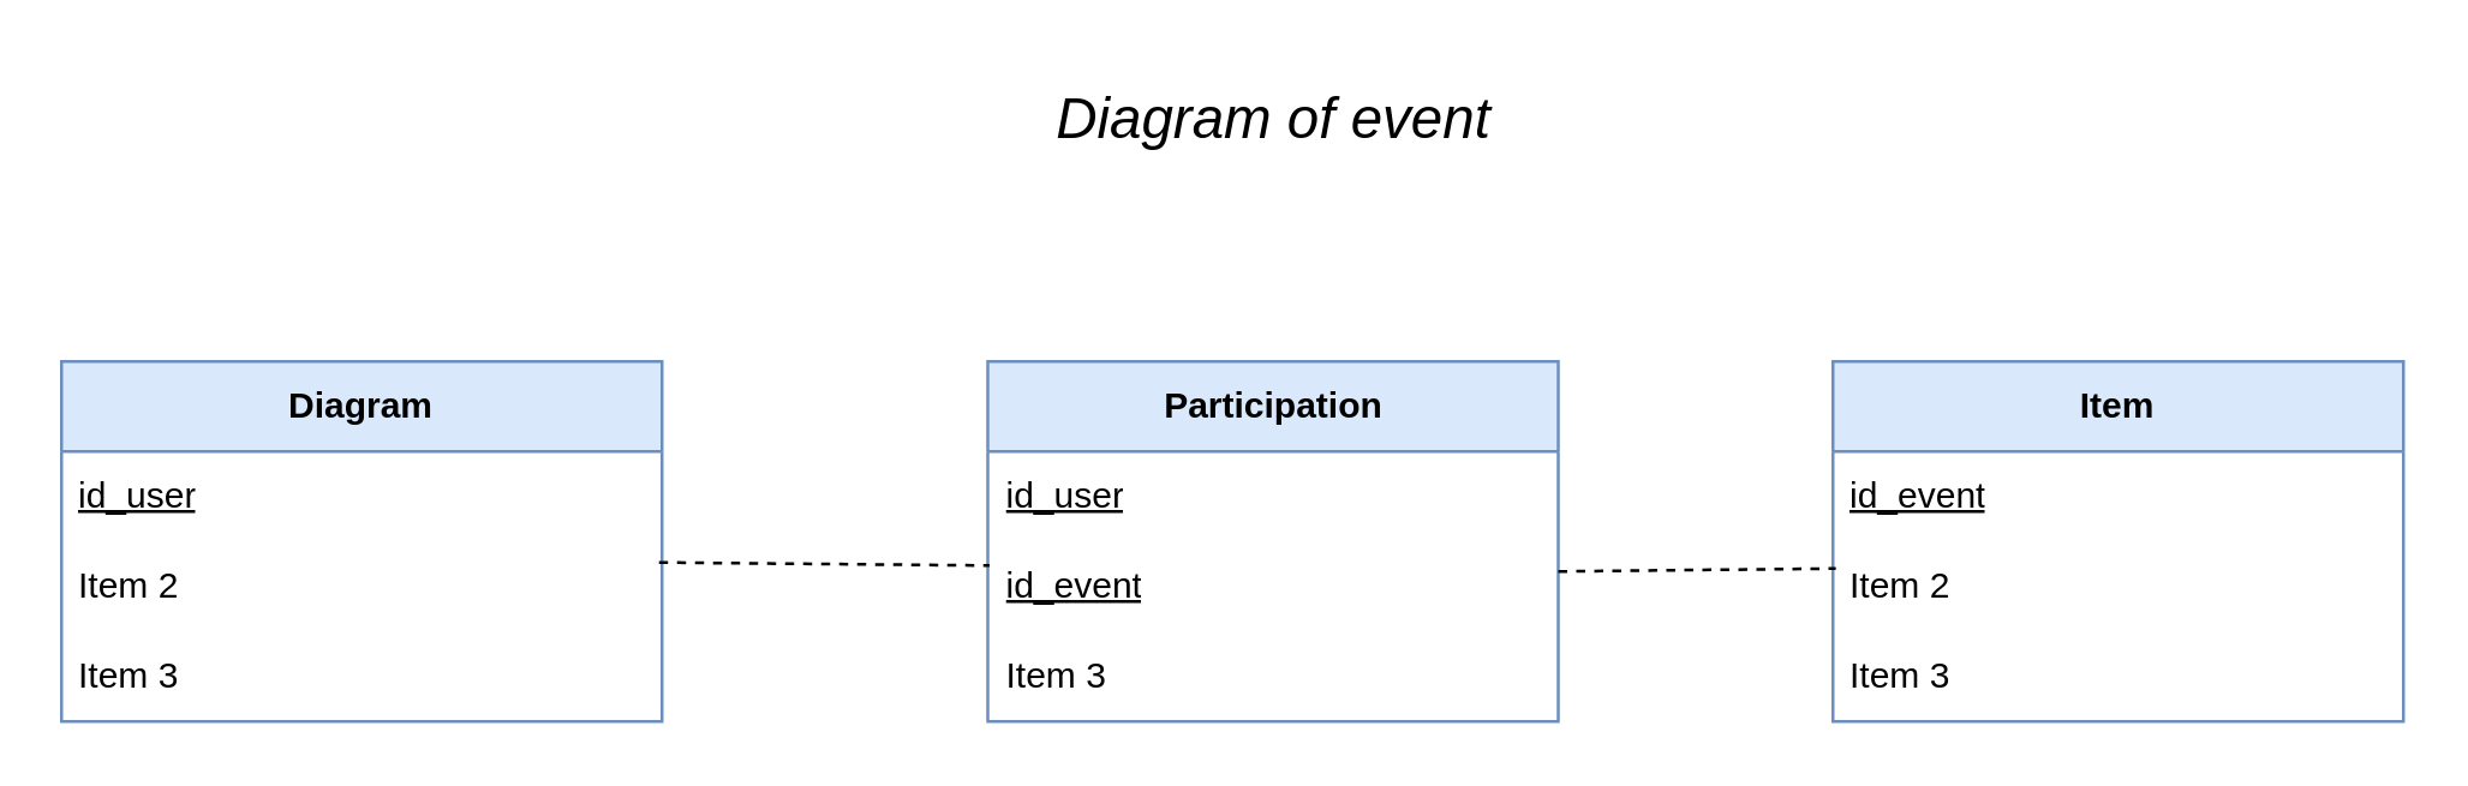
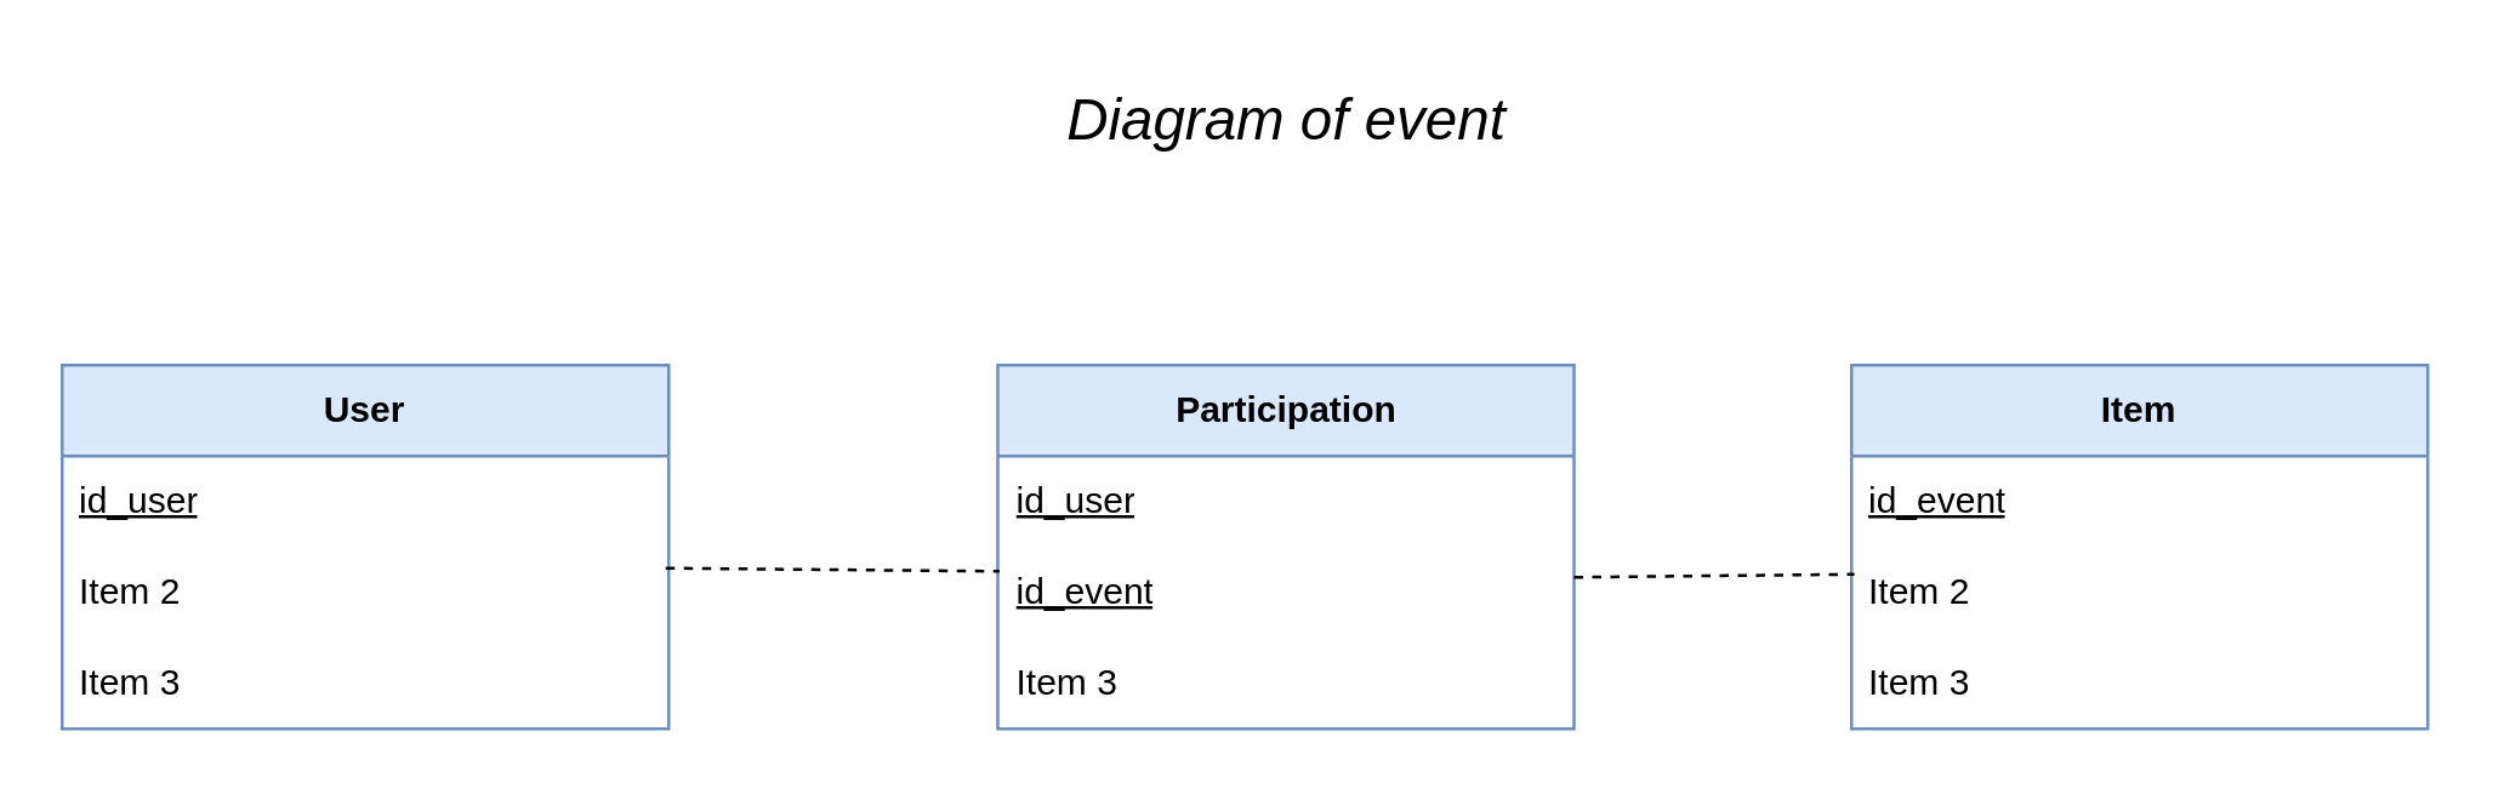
- <mxCell id="2" value="&lt;b&gt;Diagram&lt;/b&gt;" style="swimlane;fontStyle=0;childLayout=stackLayout;horizontal=1;startSize=30;horizontalStack=0;resizeParent=1;resizeParentMax=0;resizeLast=0;collapsible=1;marginBottom=0;whiteSpace=wrap;html=1;fillColor=#dae8fc;strokeColor=#6c8ebf;" vertex="1" parent="1"><mxGeometry x="20" y="120" width="200" height="120" as="geometry" /></mxCell>
+ <mxCell id="2" value="&lt;b&gt;User&lt;/b&gt;" style="swimlane;fontStyle=0;childLayout=stackLayout;horizontal=1;startSize=30;horizontalStack=0;resizeParent=1;resizeParentMax=0;resizeLast=0;collapsible=1;marginBottom=0;whiteSpace=wrap;html=1;fillColor=#dae8fc;strokeColor=#6c8ebf;" vertex="1" parent="1"><mxGeometry x="20" y="120" width="200" height="120" as="geometry" /></mxCell>
